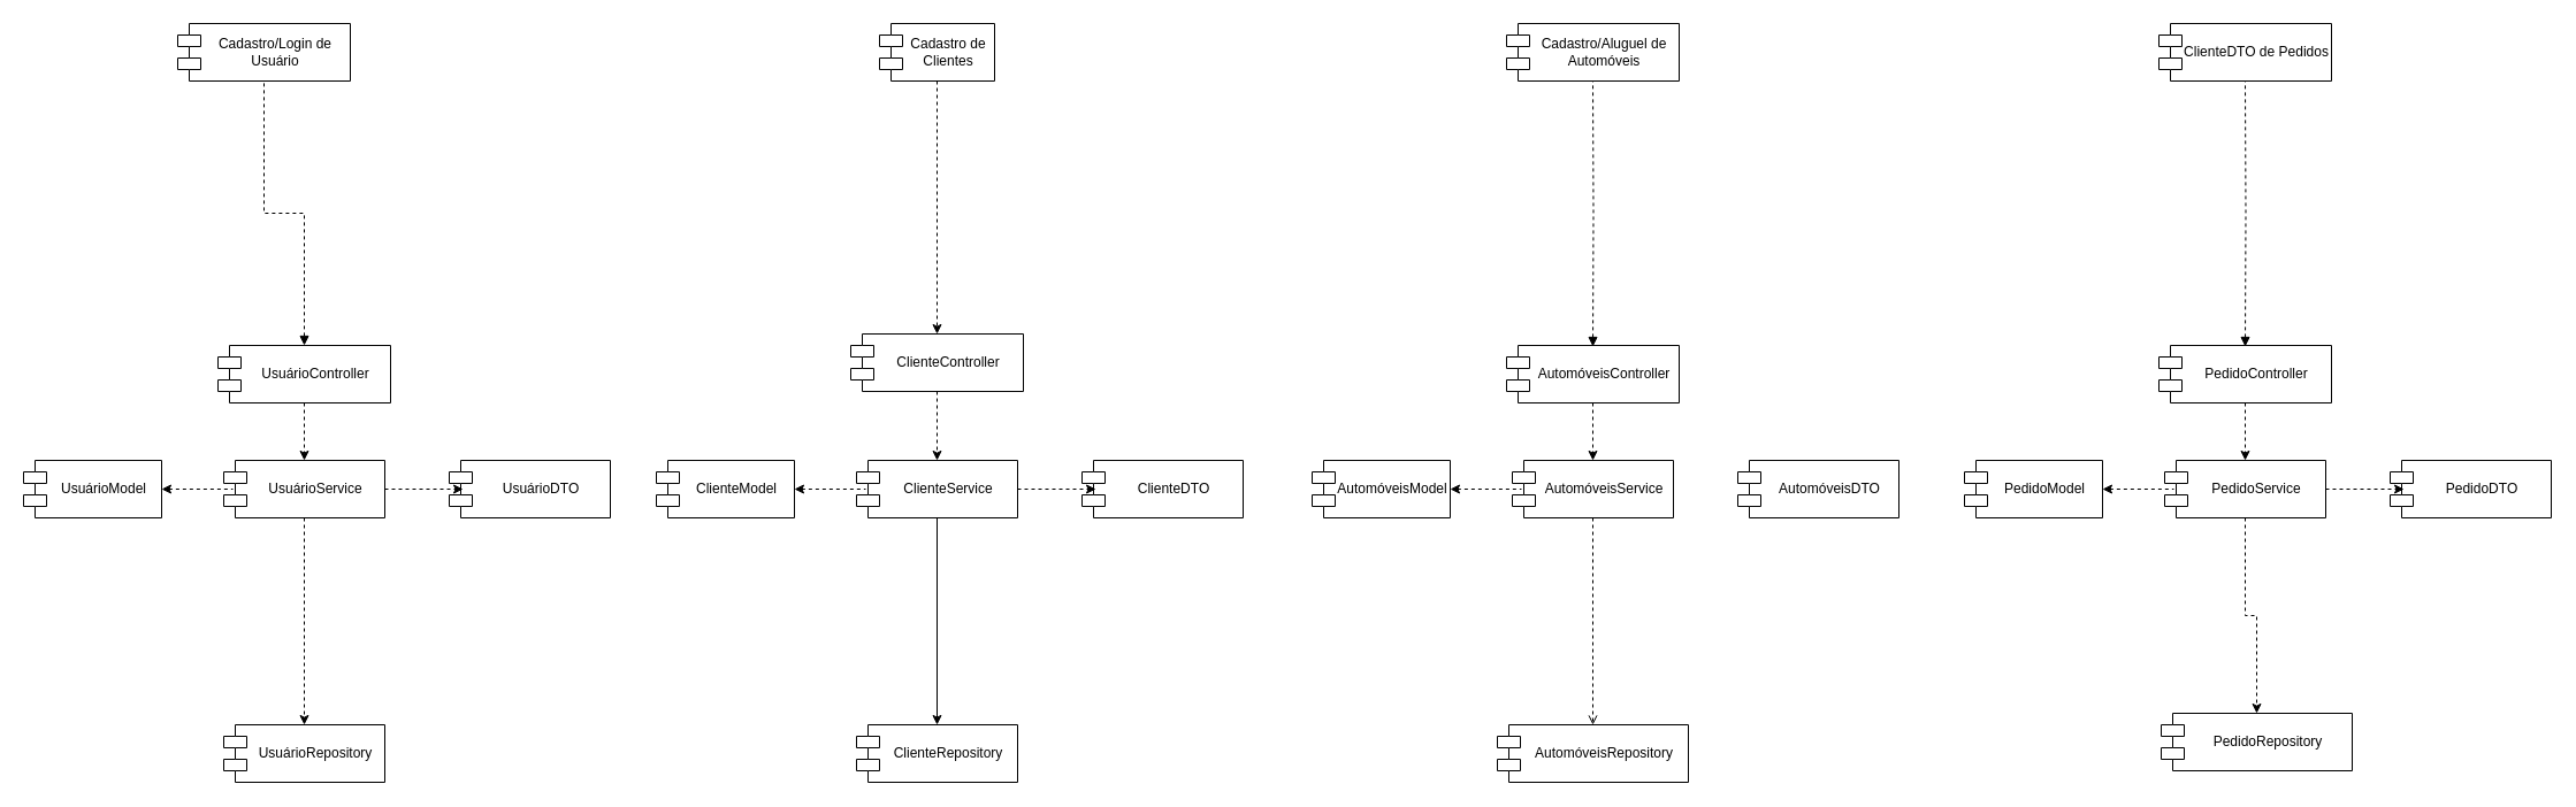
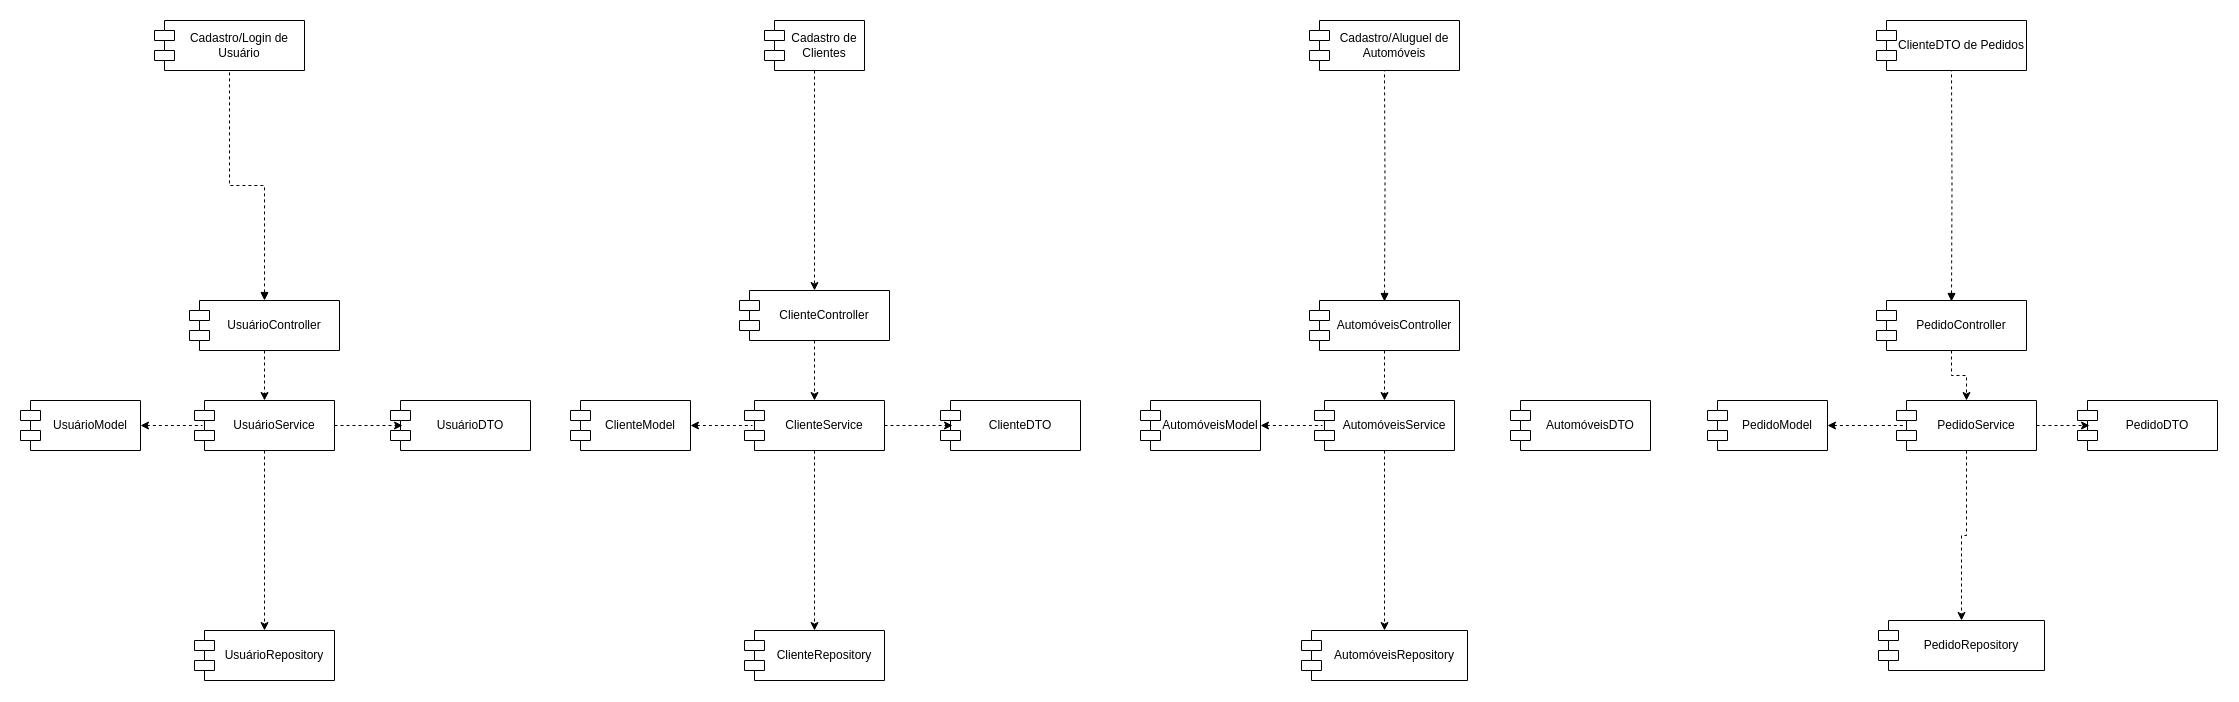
- <mxCell id="38" value="PedidoService" style="shape=module;align=center;spacingLeft=20;align=center;verticalAlign=middle;whiteSpace=wrap;html=1;labelPosition=center;verticalLabelPosition=middle;" vertex="1" parent="1"><mxGeometry x="1881" y="400" width="140" height="50" as="geometry" /></mxCell>
+ <mxCell id="38" value="PedidoService" style="shape=module;align=center;spacingLeft=20;align=center;verticalAlign=middle;whiteSpace=wrap;html=1;labelPosition=center;verticalLabelPosition=middle;" vertex="1" parent="1"><mxGeometry x="1896" y="400" width="140" height="50" as="geometry" /></mxCell>
- <mxCell id="4" style="edgeStyle=orthogonalEdgeStyle;rounded=0;orthogonalLoop=1;jettySize=auto;html=1;exitX=0.5;exitY=1;exitDx=0;exitDy=0;dashed=0;entryX=0.5;entryY=0;entryDx=0;entryDy=0;" parent="1" source="5" target="8" edge="1"><mxGeometry relative="1" as="geometry"><Array as="points" /></mxGeometry></mxCell>
+ <mxCell id="4" style="edgeStyle=orthogonalEdgeStyle;rounded=0;orthogonalLoop=1;jettySize=auto;html=1;exitX=0.5;exitY=1;exitDx=0;exitDy=0;dashed=1;entryX=0.5;entryY=0;entryDx=0;entryDy=0;" parent="1" source="5" target="8" edge="1"><mxGeometry relative="1" as="geometry"><Array as="points" /></mxGeometry></mxCell>
- <mxCell id="25" value="" style="edgeStyle=orthogonalEdgeStyle;rounded=0;orthogonalLoop=1;jettySize=auto;html=1;dashed=1;startArrow=none;startFill=0;endArrow=open;endFill=1;" parent="1" source="26" target="33" edge="1"><mxGeometry relative="1" as="geometry" /></mxCell>
+ <mxCell id="25" value="" style="edgeStyle=orthogonalEdgeStyle;rounded=0;orthogonalLoop=1;jettySize=auto;html=1;dashed=1;startArrow=none;startFill=0;endArrow=classic;endFill=1;" parent="1" source="26" target="33" edge="1"><mxGeometry relative="1" as="geometry" /></mxCell>
